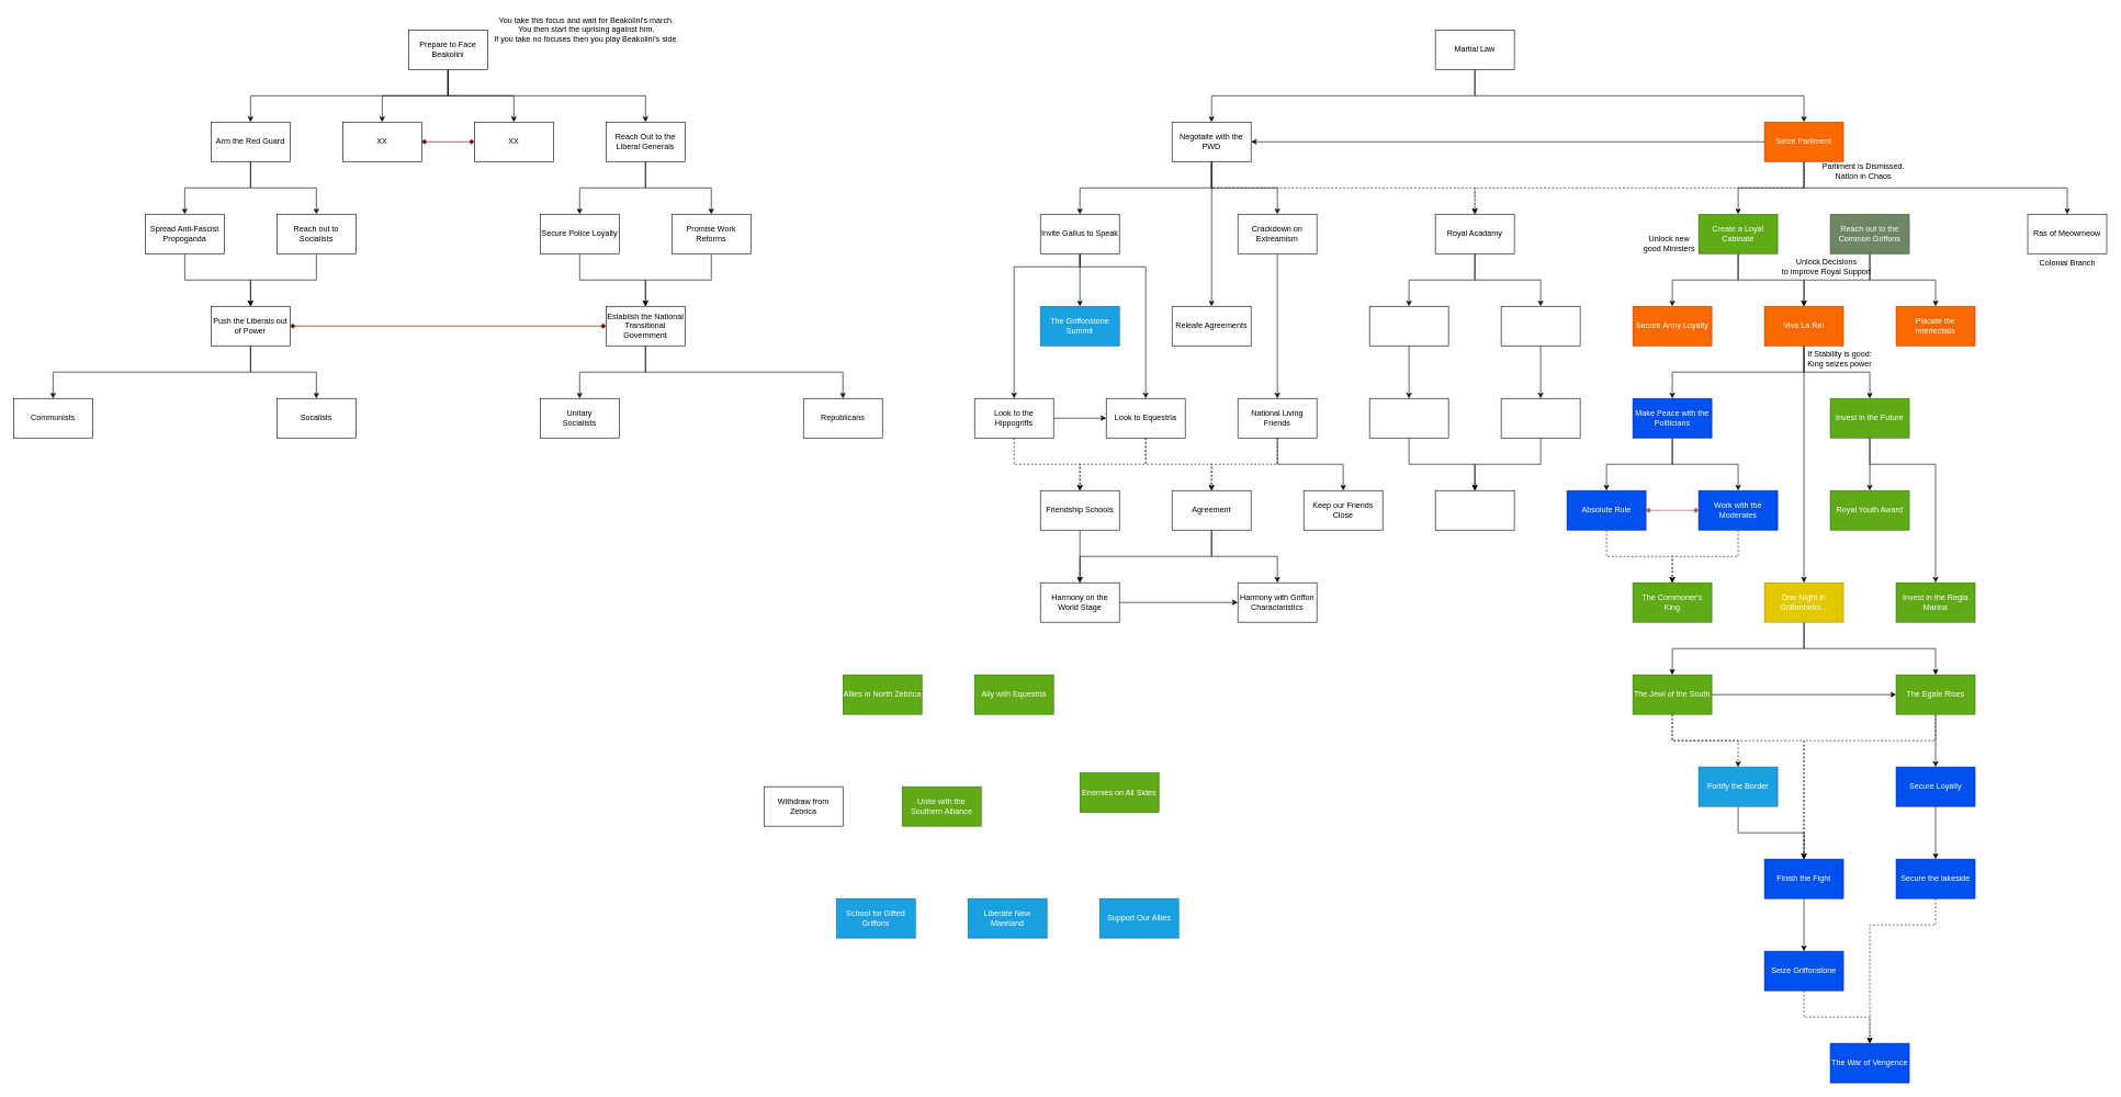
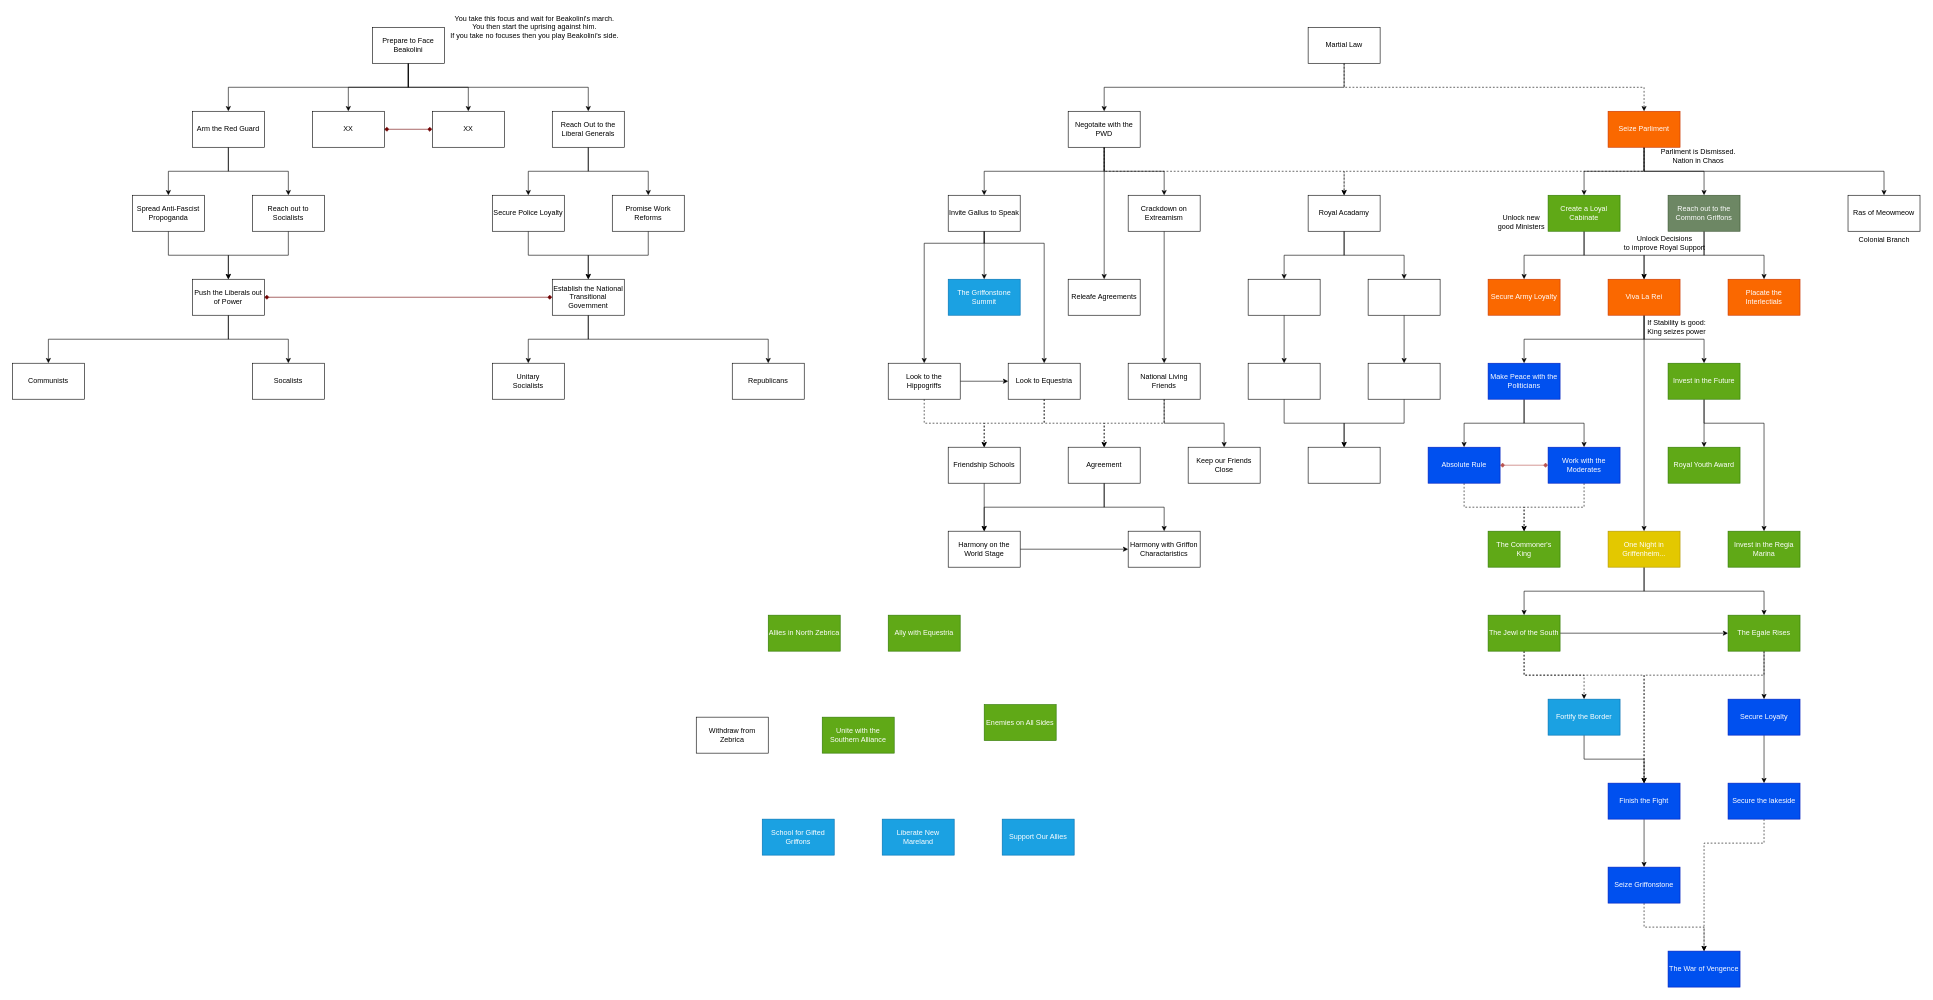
- <mxCell id="2" value="" style="edgeStyle=orthogonalEdgeStyle;rounded=0;orthogonalLoop=1;jettySize=auto;html=1;" parent="1" source="4" target="9" edge="1"><mxGeometry relative="1" as="geometry"><Array as="points"><mxPoint x="2240" y="145" /><mxPoint x="2740" y="145" /></Array></mxGeometry></mxCell>
+ <mxCell id="2" value="" style="edgeStyle=orthogonalEdgeStyle;rounded=0;orthogonalLoop=1;jettySize=auto;html=1;dashed=1;" parent="1" source="4" target="9" edge="1"><mxGeometry relative="1" as="geometry"><Array as="points"><mxPoint x="2240" y="145" /><mxPoint x="2740" y="145" /></Array></mxGeometry></mxCell>
- <mxCell id="6" style="edgeStyle=orthogonalEdgeStyle;rounded=0;orthogonalLoop=1;jettySize=auto;html=1;" parent="1" source="9" target="46" edge="1"><mxGeometry relative="1" as="geometry" /></mxCell>
+ <mxCell id="6" style="edgeStyle=orthogonalEdgeStyle;rounded=0;orthogonalLoop=1;jettySize=auto;html=1;" parent="1" source="9" target="107" edge="1"><mxGeometry relative="1" as="geometry" /></mxCell>
